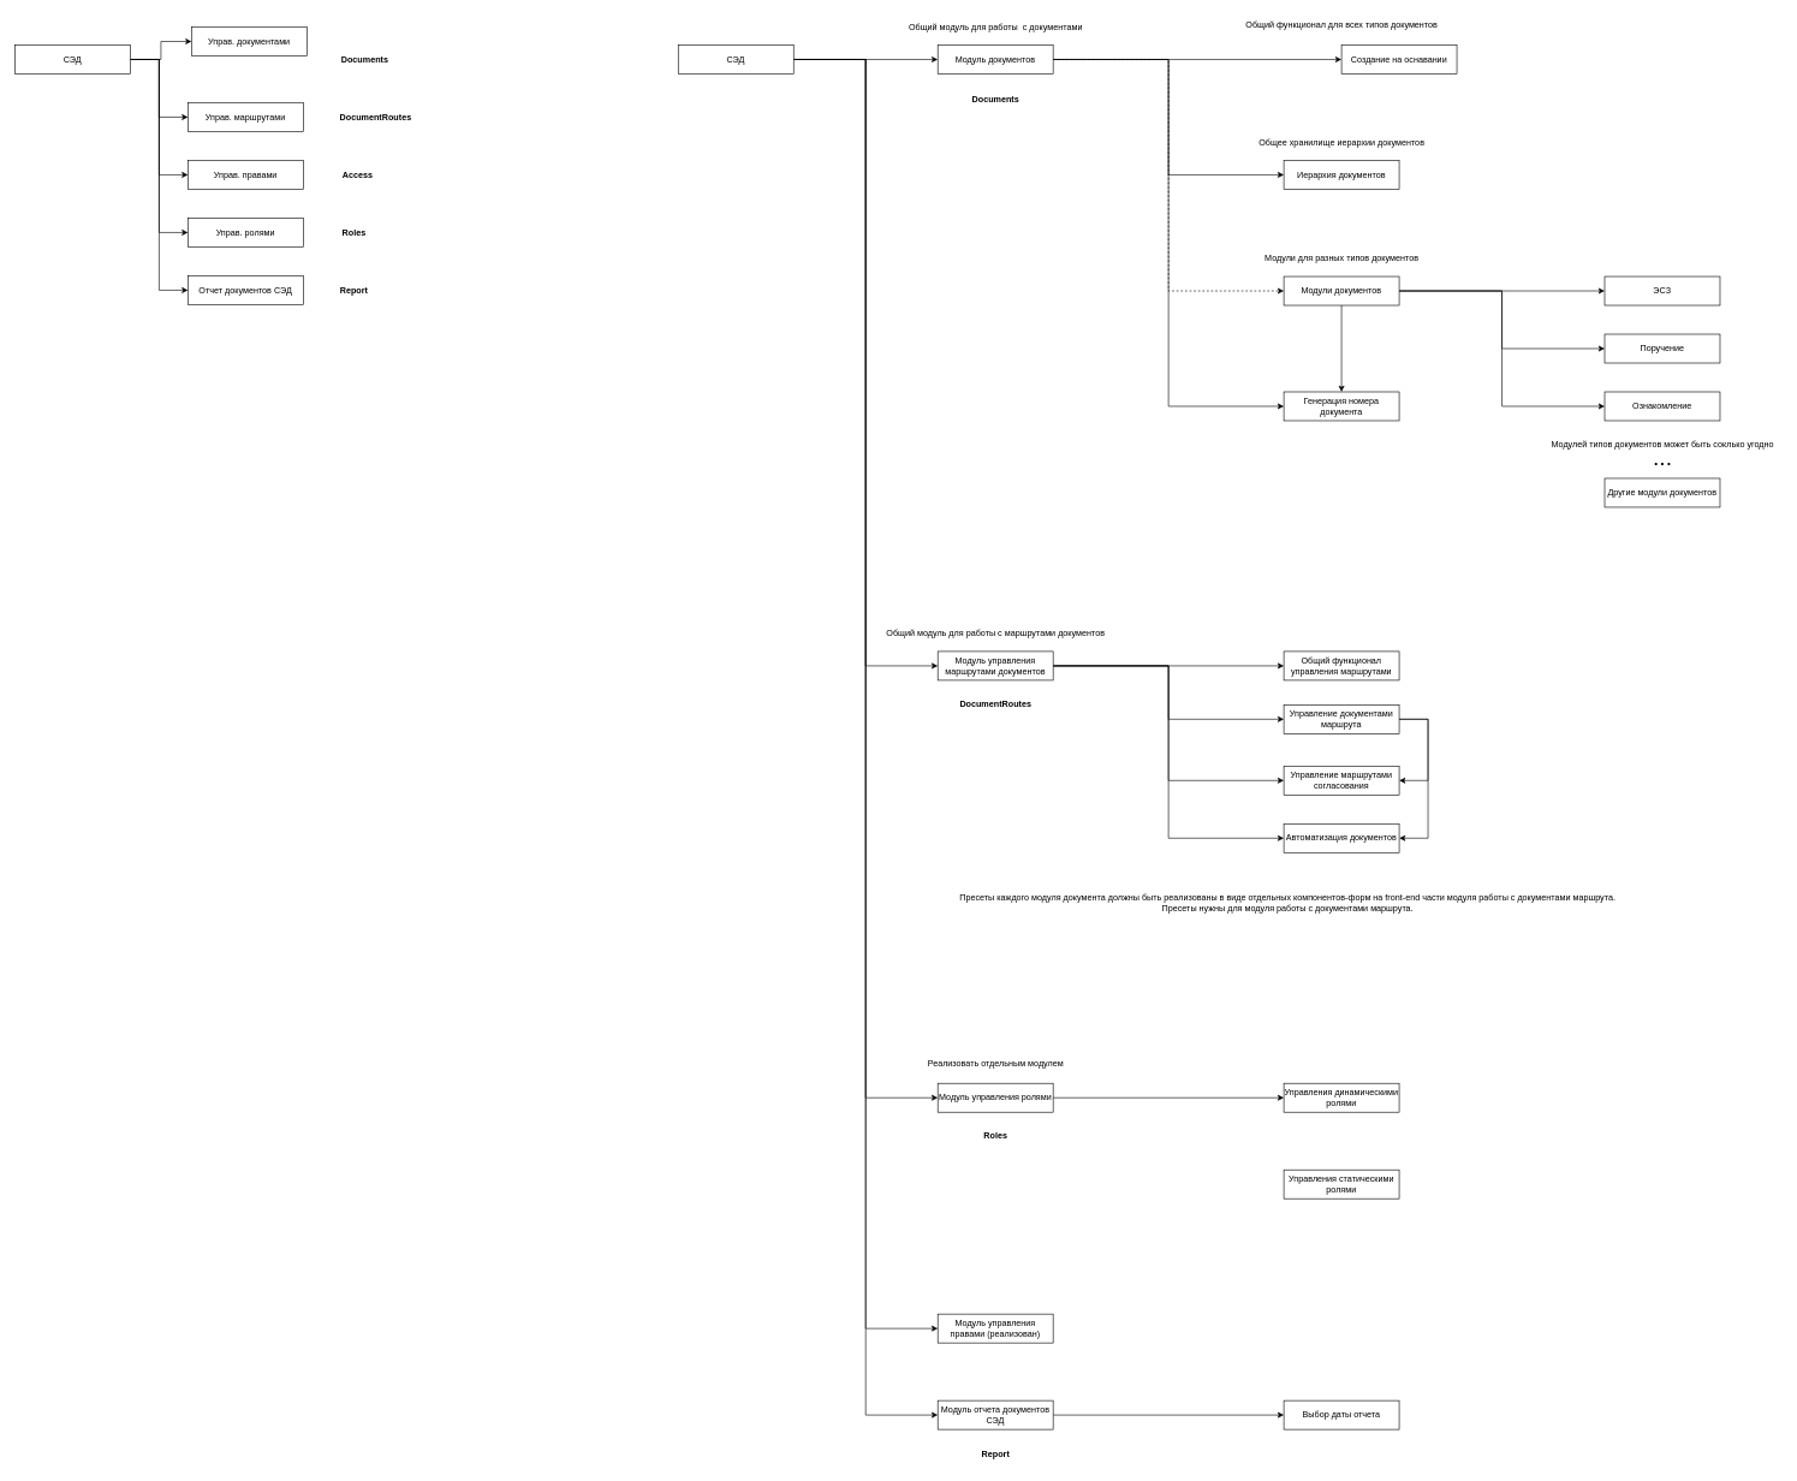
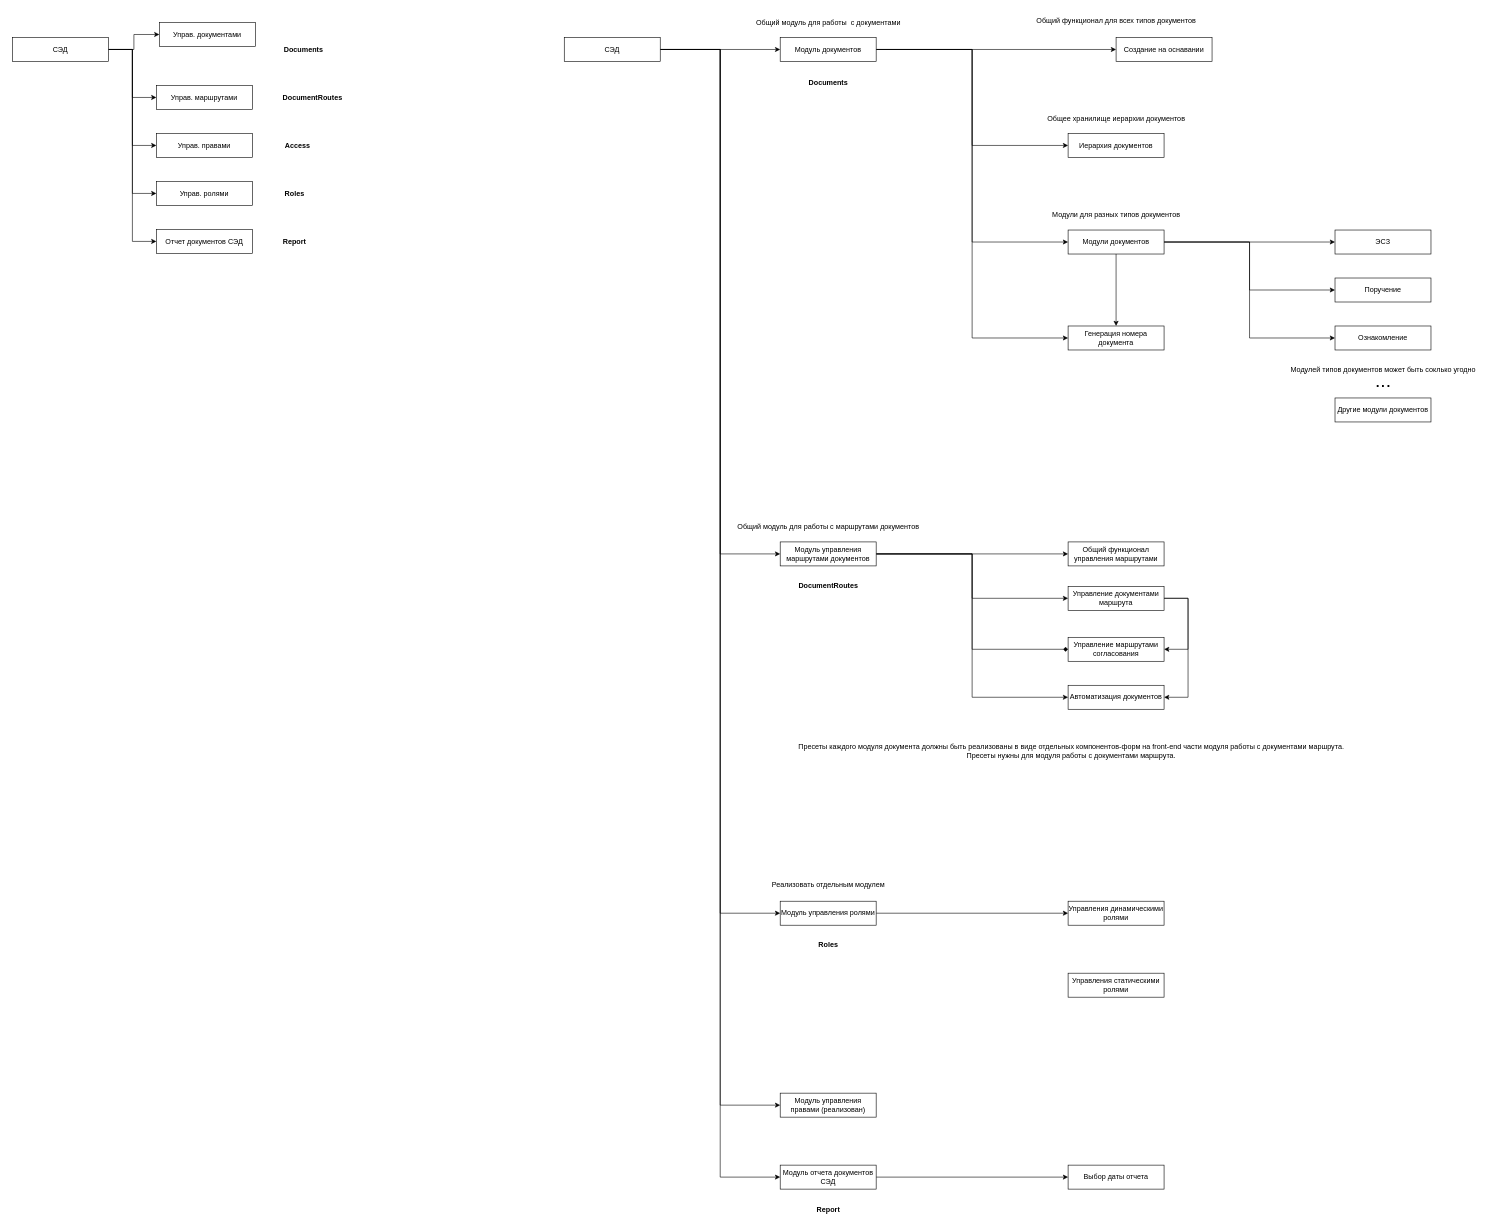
- <mxCell id="21" style="edgeStyle=orthogonalEdgeStyle;rounded=0;orthogonalLoop=1;jettySize=auto;html=1;entryX=0;entryY=0.5;entryDx=0;entryDy=0;dashed=1;" parent="1" source="24" target="32" edge="1"><mxGeometry relative="1" as="geometry" /></mxCell>
+ <mxCell id="21" style="edgeStyle=orthogonalEdgeStyle;rounded=0;orthogonalLoop=1;jettySize=auto;html=1;entryX=0;entryY=0.5;entryDx=0;entryDy=0;" parent="1" source="24" target="32" edge="1"><mxGeometry relative="1" as="geometry" /></mxCell>
- <mxCell id="40" style="edgeStyle=orthogonalEdgeStyle;rounded=0;orthogonalLoop=1;jettySize=auto;html=1;entryX=0;entryY=0.5;entryDx=0;entryDy=0;" parent="1" source="42" target="64" edge="1"><mxGeometry relative="1" as="geometry" /></mxCell>
+ <mxCell id="40" style="edgeStyle=orthogonalEdgeStyle;rounded=0;orthogonalLoop=1;jettySize=auto;html=1;entryX=0;entryY=0.5;entryDx=0;entryDy=0;endArrow=diamond;" parent="1" source="42" target="64" edge="1"><mxGeometry relative="1" as="geometry" /></mxCell>
